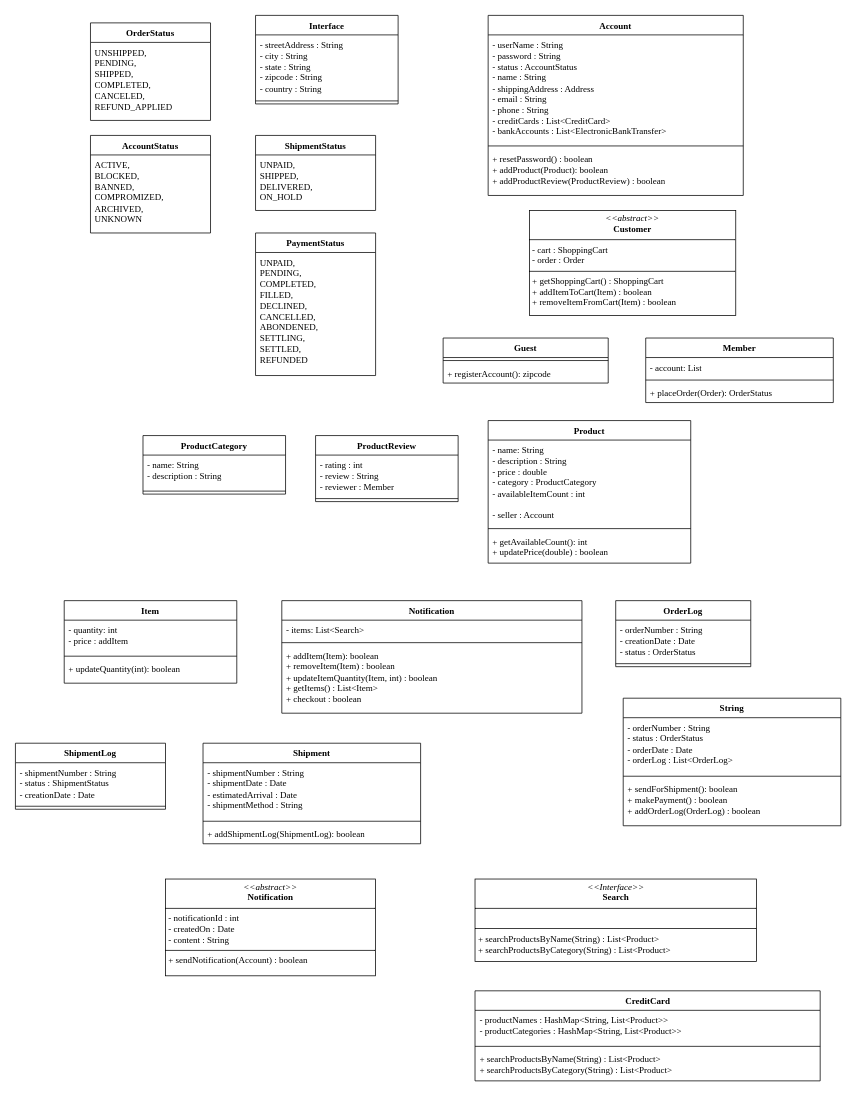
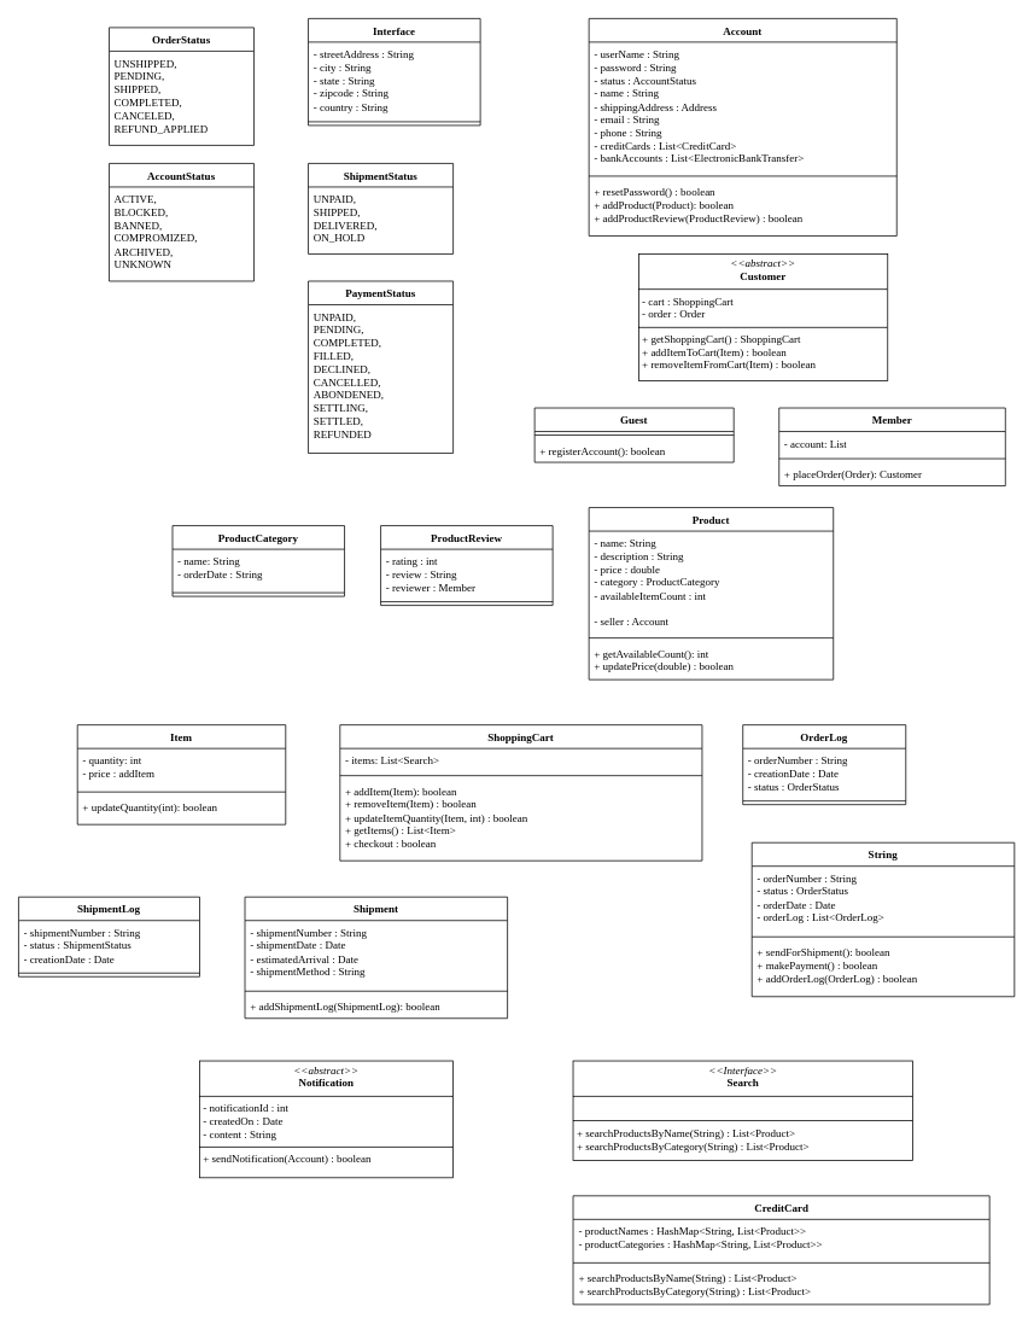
- <mxCell id="20" value="&lt;font face=&quot;Lucida Console&quot;&gt;+ registerAccount(): zipcode&lt;/font&gt;" style="text;strokeColor=none;fillColor=none;align=left;verticalAlign=top;spacingLeft=4;spacingRight=4;overflow=hidden;rotatable=0;points=[[0,0.5],[1,0.5]];portConstraint=eastwest;whiteSpace=wrap;html=1;fontFamily=Helvetica;fontSize=12;fontColor=default;" vertex="1" parent="18"><mxGeometry y="34" width="220" height="26" as="geometry" /></mxCell>
+ <mxCell id="20" value="&lt;font face=&quot;Lucida Console&quot;&gt;+ registerAccount(): boolean&lt;/font&gt;" style="text;strokeColor=none;fillColor=none;align=left;verticalAlign=top;spacingLeft=4;spacingRight=4;overflow=hidden;rotatable=0;points=[[0,0.5],[1,0.5]];portConstraint=eastwest;whiteSpace=wrap;html=1;fontFamily=Helvetica;fontSize=12;fontColor=default;" vertex="1" parent="18"><mxGeometry y="34" width="220" height="26" as="geometry" /></mxCell>
- <mxCell id="24" value="&lt;font face=&quot;Lucida Console&quot;&gt;+ placeOrder(Order): OrderStatus&lt;/font&gt;" style="text;strokeColor=none;fillColor=none;align=left;verticalAlign=top;spacingLeft=4;spacingRight=4;overflow=hidden;rotatable=0;points=[[0,0.5],[1,0.5]];portConstraint=eastwest;whiteSpace=wrap;html=1;fontFamily=Helvetica;fontSize=12;fontColor=default;" vertex="1" parent="21"><mxGeometry y="60" width="250" height="26" as="geometry" /></mxCell>
+ <mxCell id="24" value="&lt;font face=&quot;Lucida Console&quot;&gt;+ placeOrder(Order): Customer&lt;/font&gt;" style="text;strokeColor=none;fillColor=none;align=left;verticalAlign=top;spacingLeft=4;spacingRight=4;overflow=hidden;rotatable=0;points=[[0,0.5],[1,0.5]];portConstraint=eastwest;whiteSpace=wrap;html=1;fontFamily=Helvetica;fontSize=12;fontColor=default;" vertex="1" parent="21"><mxGeometry y="60" width="250" height="26" as="geometry" /></mxCell>
- <mxCell id="26" value="&lt;font face=&quot;Lucida Console&quot;&gt;- name: String&lt;/font&gt;&lt;div&gt;&lt;font face=&quot;Lucida Console&quot;&gt;- description : String&lt;/font&gt;&lt;/div&gt;" style="text;strokeColor=none;fillColor=none;align=left;verticalAlign=top;spacingLeft=4;spacingRight=4;overflow=hidden;rotatable=0;points=[[0,0.5],[1,0.5]];portConstraint=eastwest;whiteSpace=wrap;html=1;fontFamily=Helvetica;fontSize=12;fontColor=default;" vertex="1" parent="25"><mxGeometry y="26" width="190" height="44" as="geometry" /></mxCell>
+ <mxCell id="26" value="&lt;font face=&quot;Lucida Console&quot;&gt;- name: String&lt;/font&gt;&lt;div&gt;&lt;font face=&quot;Lucida Console&quot;&gt;- orderDate : String&lt;/font&gt;&lt;/div&gt;" style="text;strokeColor=none;fillColor=none;align=left;verticalAlign=top;spacingLeft=4;spacingRight=4;overflow=hidden;rotatable=0;points=[[0,0.5],[1,0.5]];portConstraint=eastwest;whiteSpace=wrap;html=1;fontFamily=Helvetica;fontSize=12;fontColor=default;" vertex="1" parent="25"><mxGeometry y="26" width="190" height="44" as="geometry" /></mxCell>
- <mxCell id="39" value="&lt;font face=&quot;Lucida Console&quot;&gt;Notification&lt;/font&gt;" style="swimlane;fontStyle=1;align=center;verticalAlign=top;childLayout=stackLayout;horizontal=1;startSize=26;horizontalStack=0;resizeParent=1;resizeParentMax=0;resizeLast=0;collapsible=1;marginBottom=0;whiteSpace=wrap;html=1;spacingLeft=4;spacingRight=4;fontFamily=Helvetica;fontSize=12;fontColor=default;fillColor=none;gradientColor=none;" vertex="1" parent="1"><mxGeometry x="375" y="800" width="400" height="150" as="geometry" /></mxCell>
+ <mxCell id="39" value="&lt;font face=&quot;Lucida Console&quot;&gt;ShoppingCart&lt;/font&gt;" style="swimlane;fontStyle=1;align=center;verticalAlign=top;childLayout=stackLayout;horizontal=1;startSize=26;horizontalStack=0;resizeParent=1;resizeParentMax=0;resizeLast=0;collapsible=1;marginBottom=0;whiteSpace=wrap;html=1;spacingLeft=4;spacingRight=4;fontFamily=Helvetica;fontSize=12;fontColor=default;fillColor=none;gradientColor=none;" vertex="1" parent="1"><mxGeometry x="375" y="800" width="400" height="150" as="geometry" /></mxCell>
